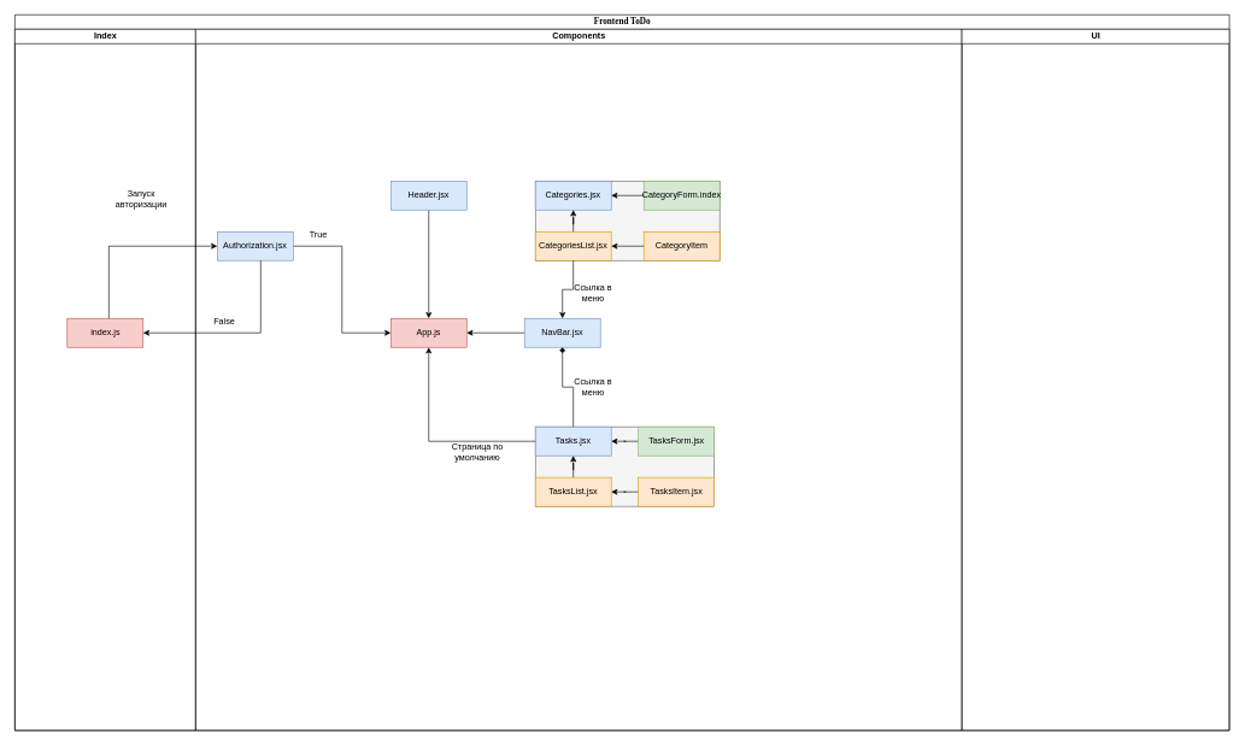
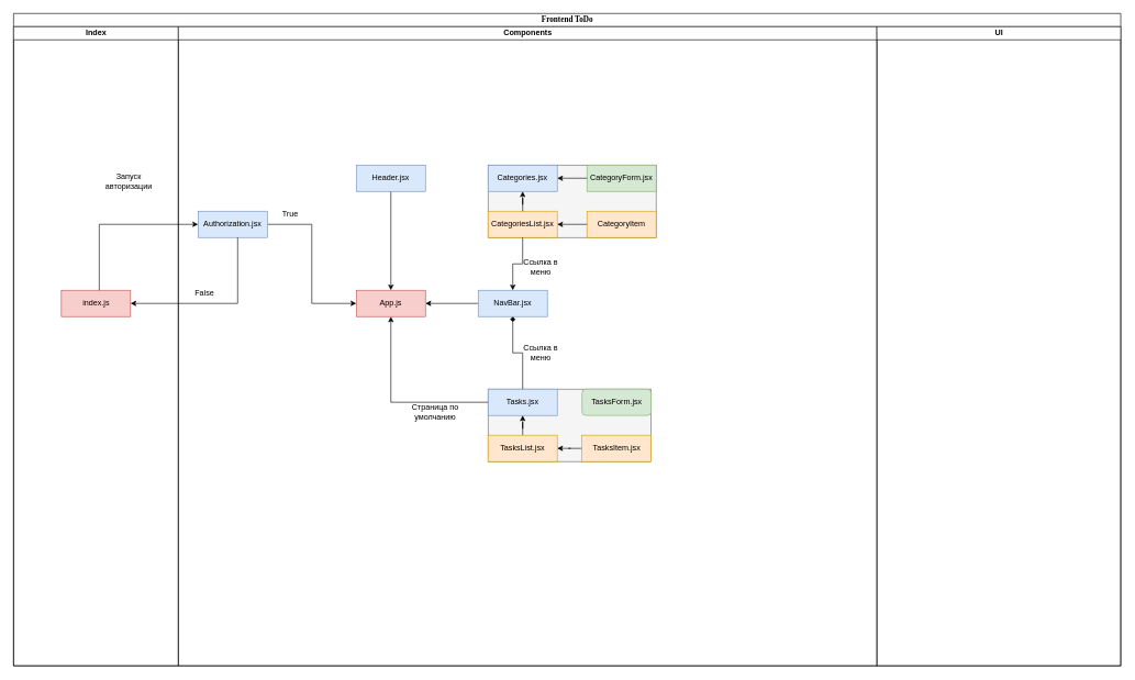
- <mxCell id="19" value="CategoryForm.index" style="rounded=0;whiteSpace=wrap;html=1;fillColor=#d5e8d4;strokeColor=#82b366;" parent="16" vertex="1"><mxGeometry x="150" width="105" height="40" as="geometry" /></mxCell>
+ <mxCell id="19" value="CategoryForm.jsx" style="rounded=0;whiteSpace=wrap;html=1;fillColor=#d5e8d4;strokeColor=#82b366;" parent="16" vertex="1"><mxGeometry x="150" width="105" height="40" as="geometry" /></mxCell>
- <mxCell id="26" value="" style="edgeStyle=orthogonalEdgeStyle;rounded=0;orthogonalLoop=1;jettySize=auto;html=1;" parent="24" source="27" target="25" edge="1"><mxGeometry relative="1" as="geometry" /></mxCell>
- <mxCell id="27" value="TasksForm.jsx" style="rounded=0;whiteSpace=wrap;html=1;fillColor=#d5e8d4;strokeColor=#82b366;" parent="24" vertex="1"><mxGeometry x="142.5" width="105" height="40" as="geometry" /></mxCell>
+ <mxCell id="27" value="TasksForm.jsx" style="whiteSpace=wrap;html=1;fillColor=#d5e8d4;strokeColor=#82b366;rounded=1;" parent="24" vertex="1"><mxGeometry x="142.5" width="105" height="40" as="geometry" /></mxCell>
